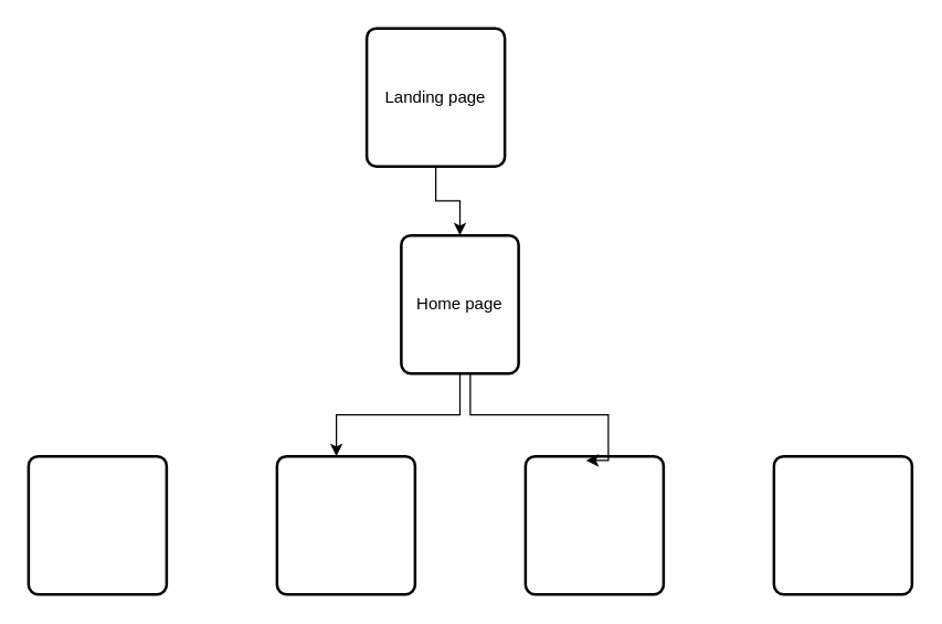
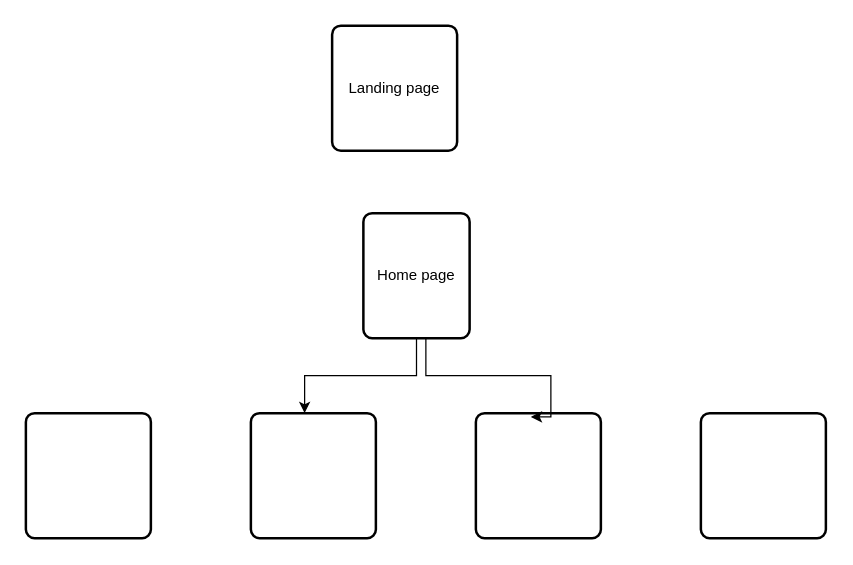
- <mxCell id="2" style="edgeStyle=orthogonalEdgeStyle;rounded=0;orthogonalLoop=1;jettySize=auto;html=1;entryX=0.5;entryY=0;entryDx=0;entryDy=0;" edge="1" parent="1" source="3" target="4"><mxGeometry relative="1" as="geometry" /></mxCell>
